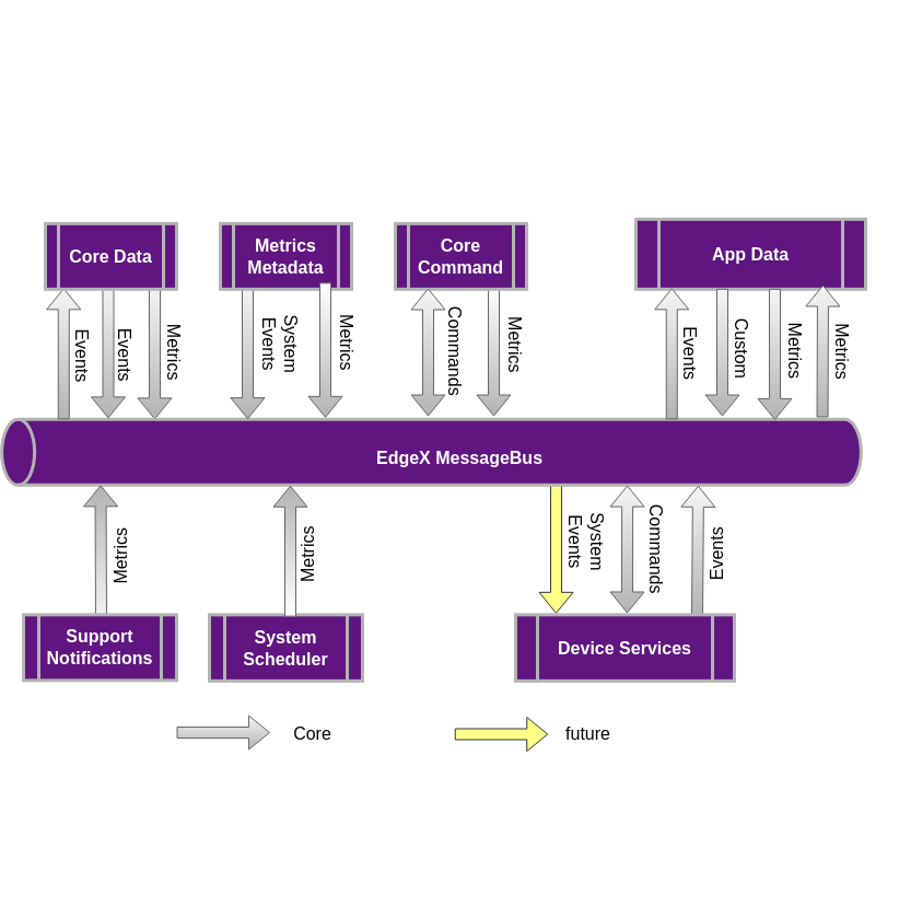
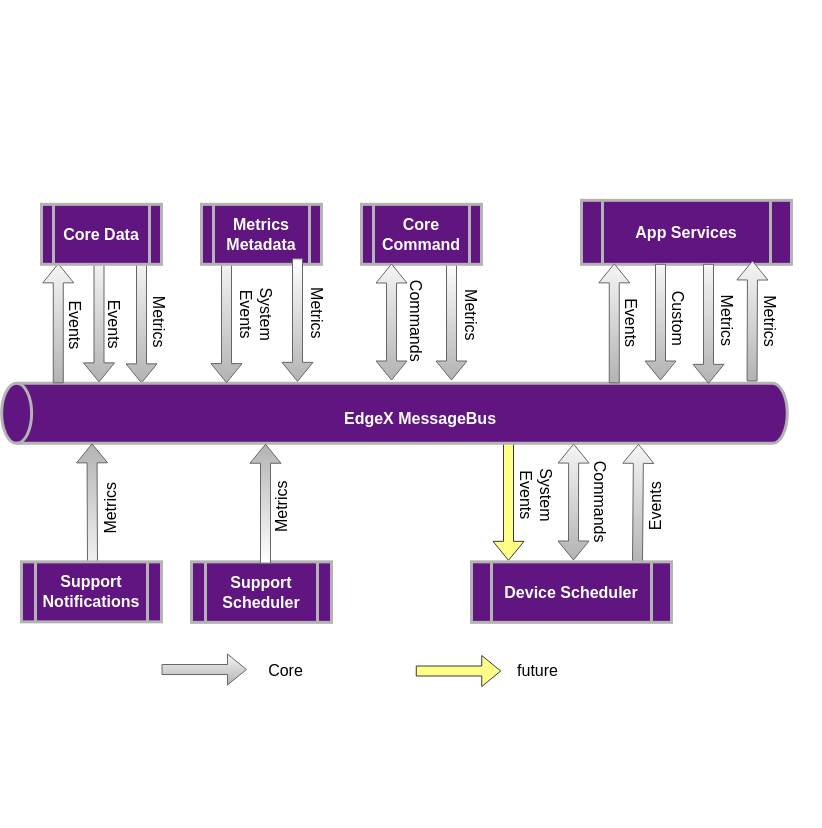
- <mxCell id="10" value="&lt;b&gt;&lt;font color=&quot;#ffffff&quot;&gt;App Data&lt;/font&gt;&lt;/b&gt;" style="shape=process;whiteSpace=wrap;html=1;backgroundOutline=1;fontSize=16;fillColor=#601580;strokeColor=#B3B3B3;strokeWidth=3;perimeterSpacing=3;" parent="1" vertex="1"><mxGeometry x="580" y="199.84" width="210" height="64" as="geometry" /></mxCell>
+ <mxCell id="10" value="&lt;b&gt;&lt;font color=&quot;#ffffff&quot;&gt;App Services&lt;/font&gt;&lt;/b&gt;" style="shape=process;whiteSpace=wrap;html=1;backgroundOutline=1;fontSize=16;fillColor=#601580;strokeColor=#B3B3B3;strokeWidth=3;perimeterSpacing=3;" parent="1" vertex="1"><mxGeometry x="580" y="199.84" width="210" height="64" as="geometry" /></mxCell>
- <mxCell id="37" value="&lt;b&gt;System Scheduler&lt;/b&gt;" style="shape=process;whiteSpace=wrap;html=1;backgroundOutline=1;fontSize=16;fillColor=#601580;fontColor=#FFFFFF;strokeWidth=3;perimeterSpacing=3;strokeColor=#B3B3B3;" parent="1" vertex="1"><mxGeometry x="190" y="561.35" width="140" height="60.51" as="geometry" /></mxCell>
+ <mxCell id="37" value="&lt;b&gt;Support Scheduler&lt;/b&gt;" style="shape=process;whiteSpace=wrap;html=1;backgroundOutline=1;fontSize=16;fillColor=#601580;fontColor=#FFFFFF;strokeWidth=3;perimeterSpacing=3;strokeColor=#B3B3B3;" parent="1" vertex="1"><mxGeometry x="190" y="561.35" width="140" height="60.51" as="geometry" /></mxCell>
- <mxCell id="33" value="&lt;b&gt;Device Services&lt;/b&gt;" style="shape=process;whiteSpace=wrap;html=1;backgroundOutline=1;fontSize=16;fillColor=#601580;fontColor=#FFFFFF;strokeWidth=3;perimeterSpacing=3;strokeColor=#B3B3B3;" parent="1" vertex="1"><mxGeometry x="470" y="561.35" width="200" height="60.51" as="geometry" /></mxCell>
+ <mxCell id="33" value="&lt;b&gt;Device Scheduler&lt;/b&gt;" style="shape=process;whiteSpace=wrap;html=1;backgroundOutline=1;fontSize=16;fillColor=#601580;fontColor=#FFFFFF;strokeWidth=3;perimeterSpacing=3;strokeColor=#B3B3B3;" parent="1" vertex="1"><mxGeometry x="470" y="561.35" width="200" height="60.51" as="geometry" /></mxCell>
